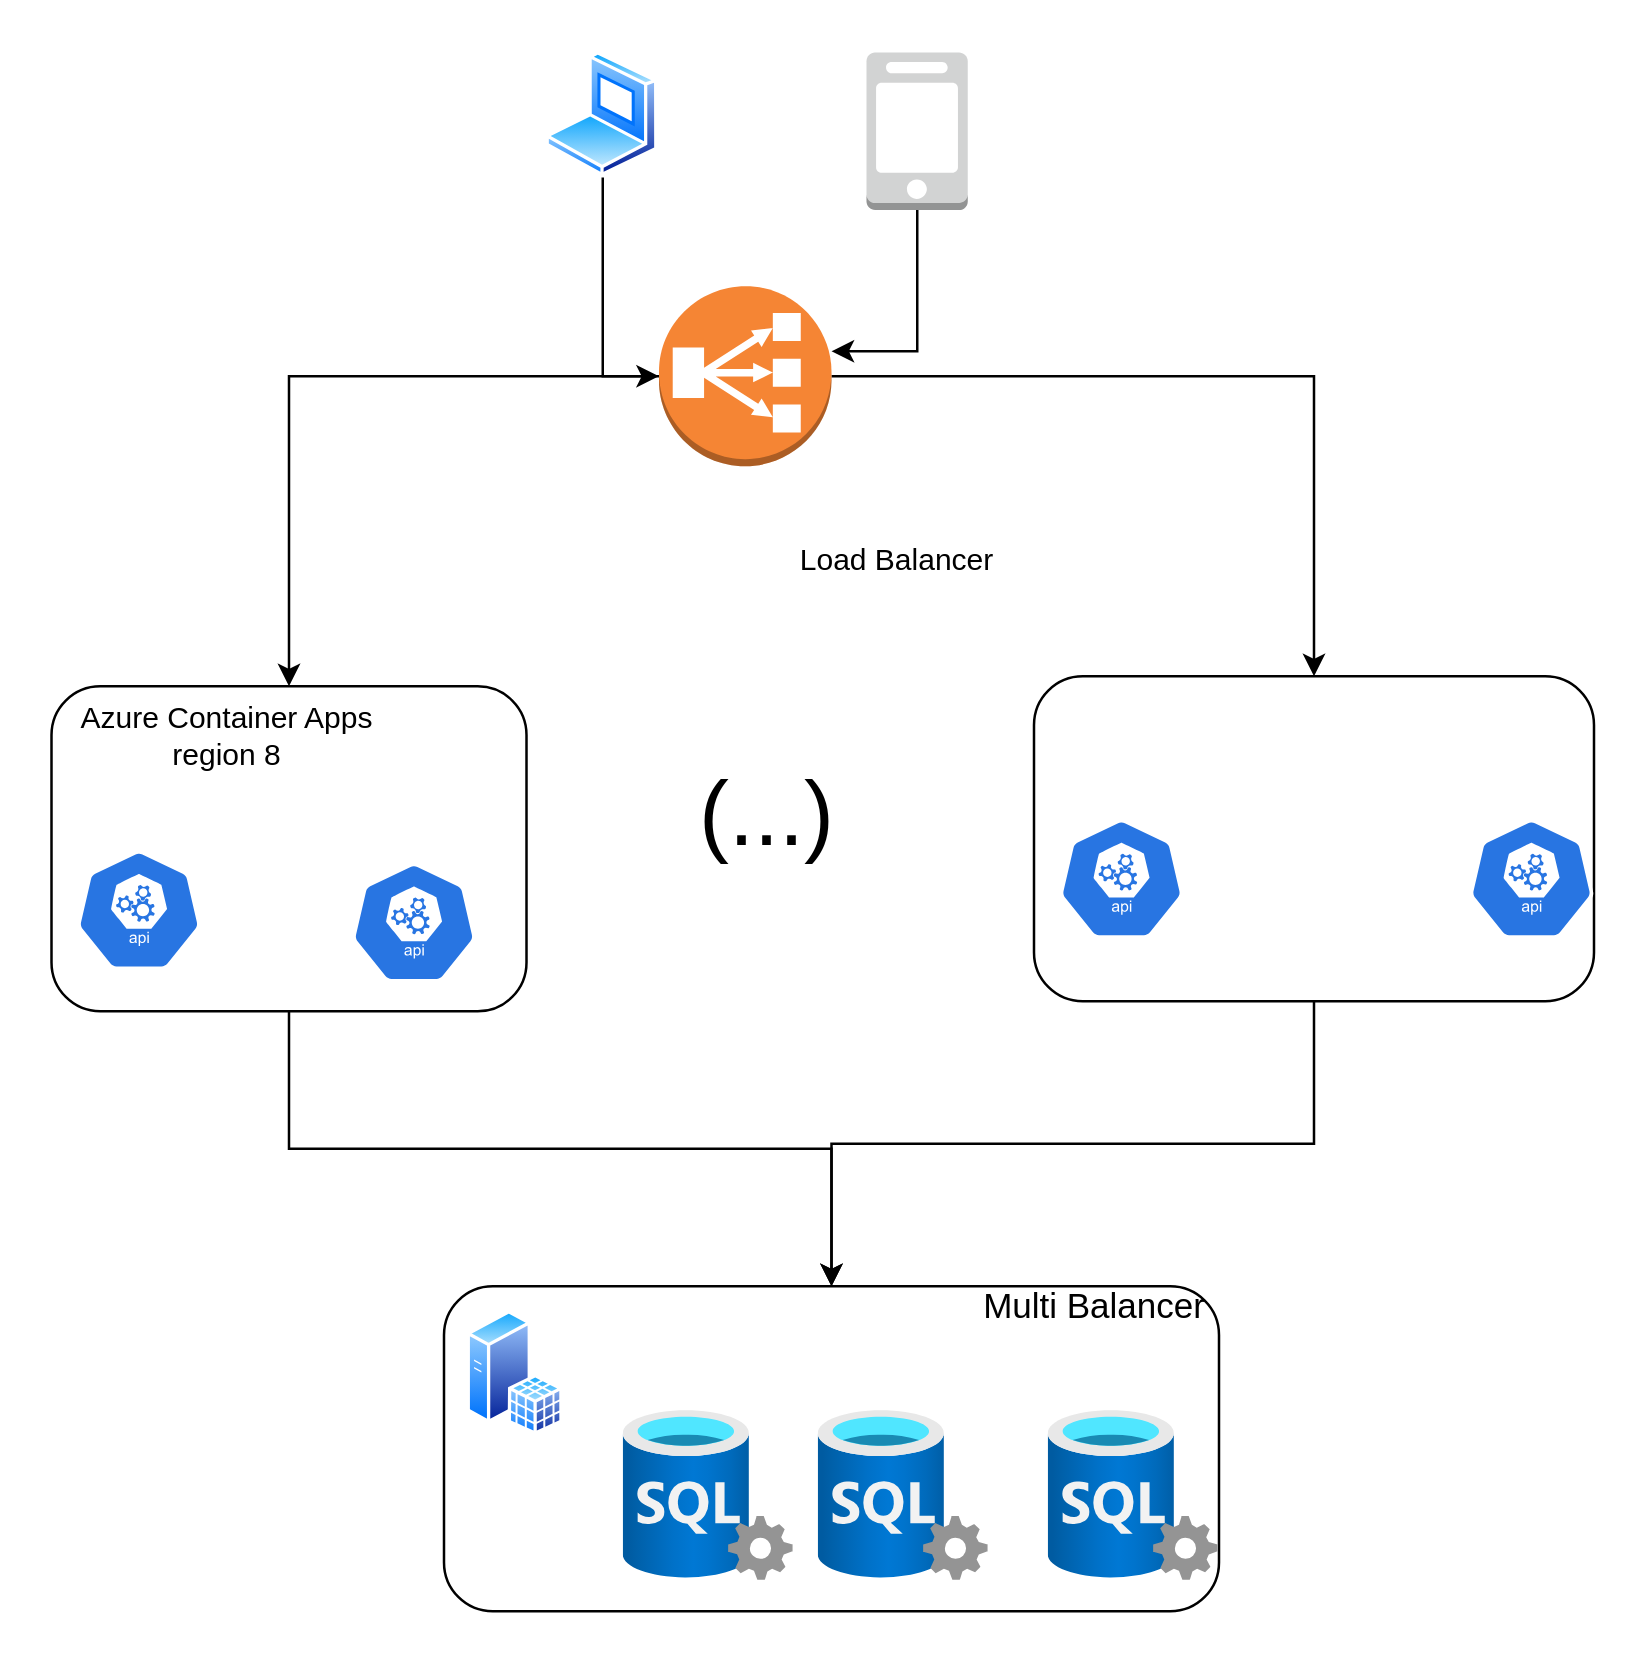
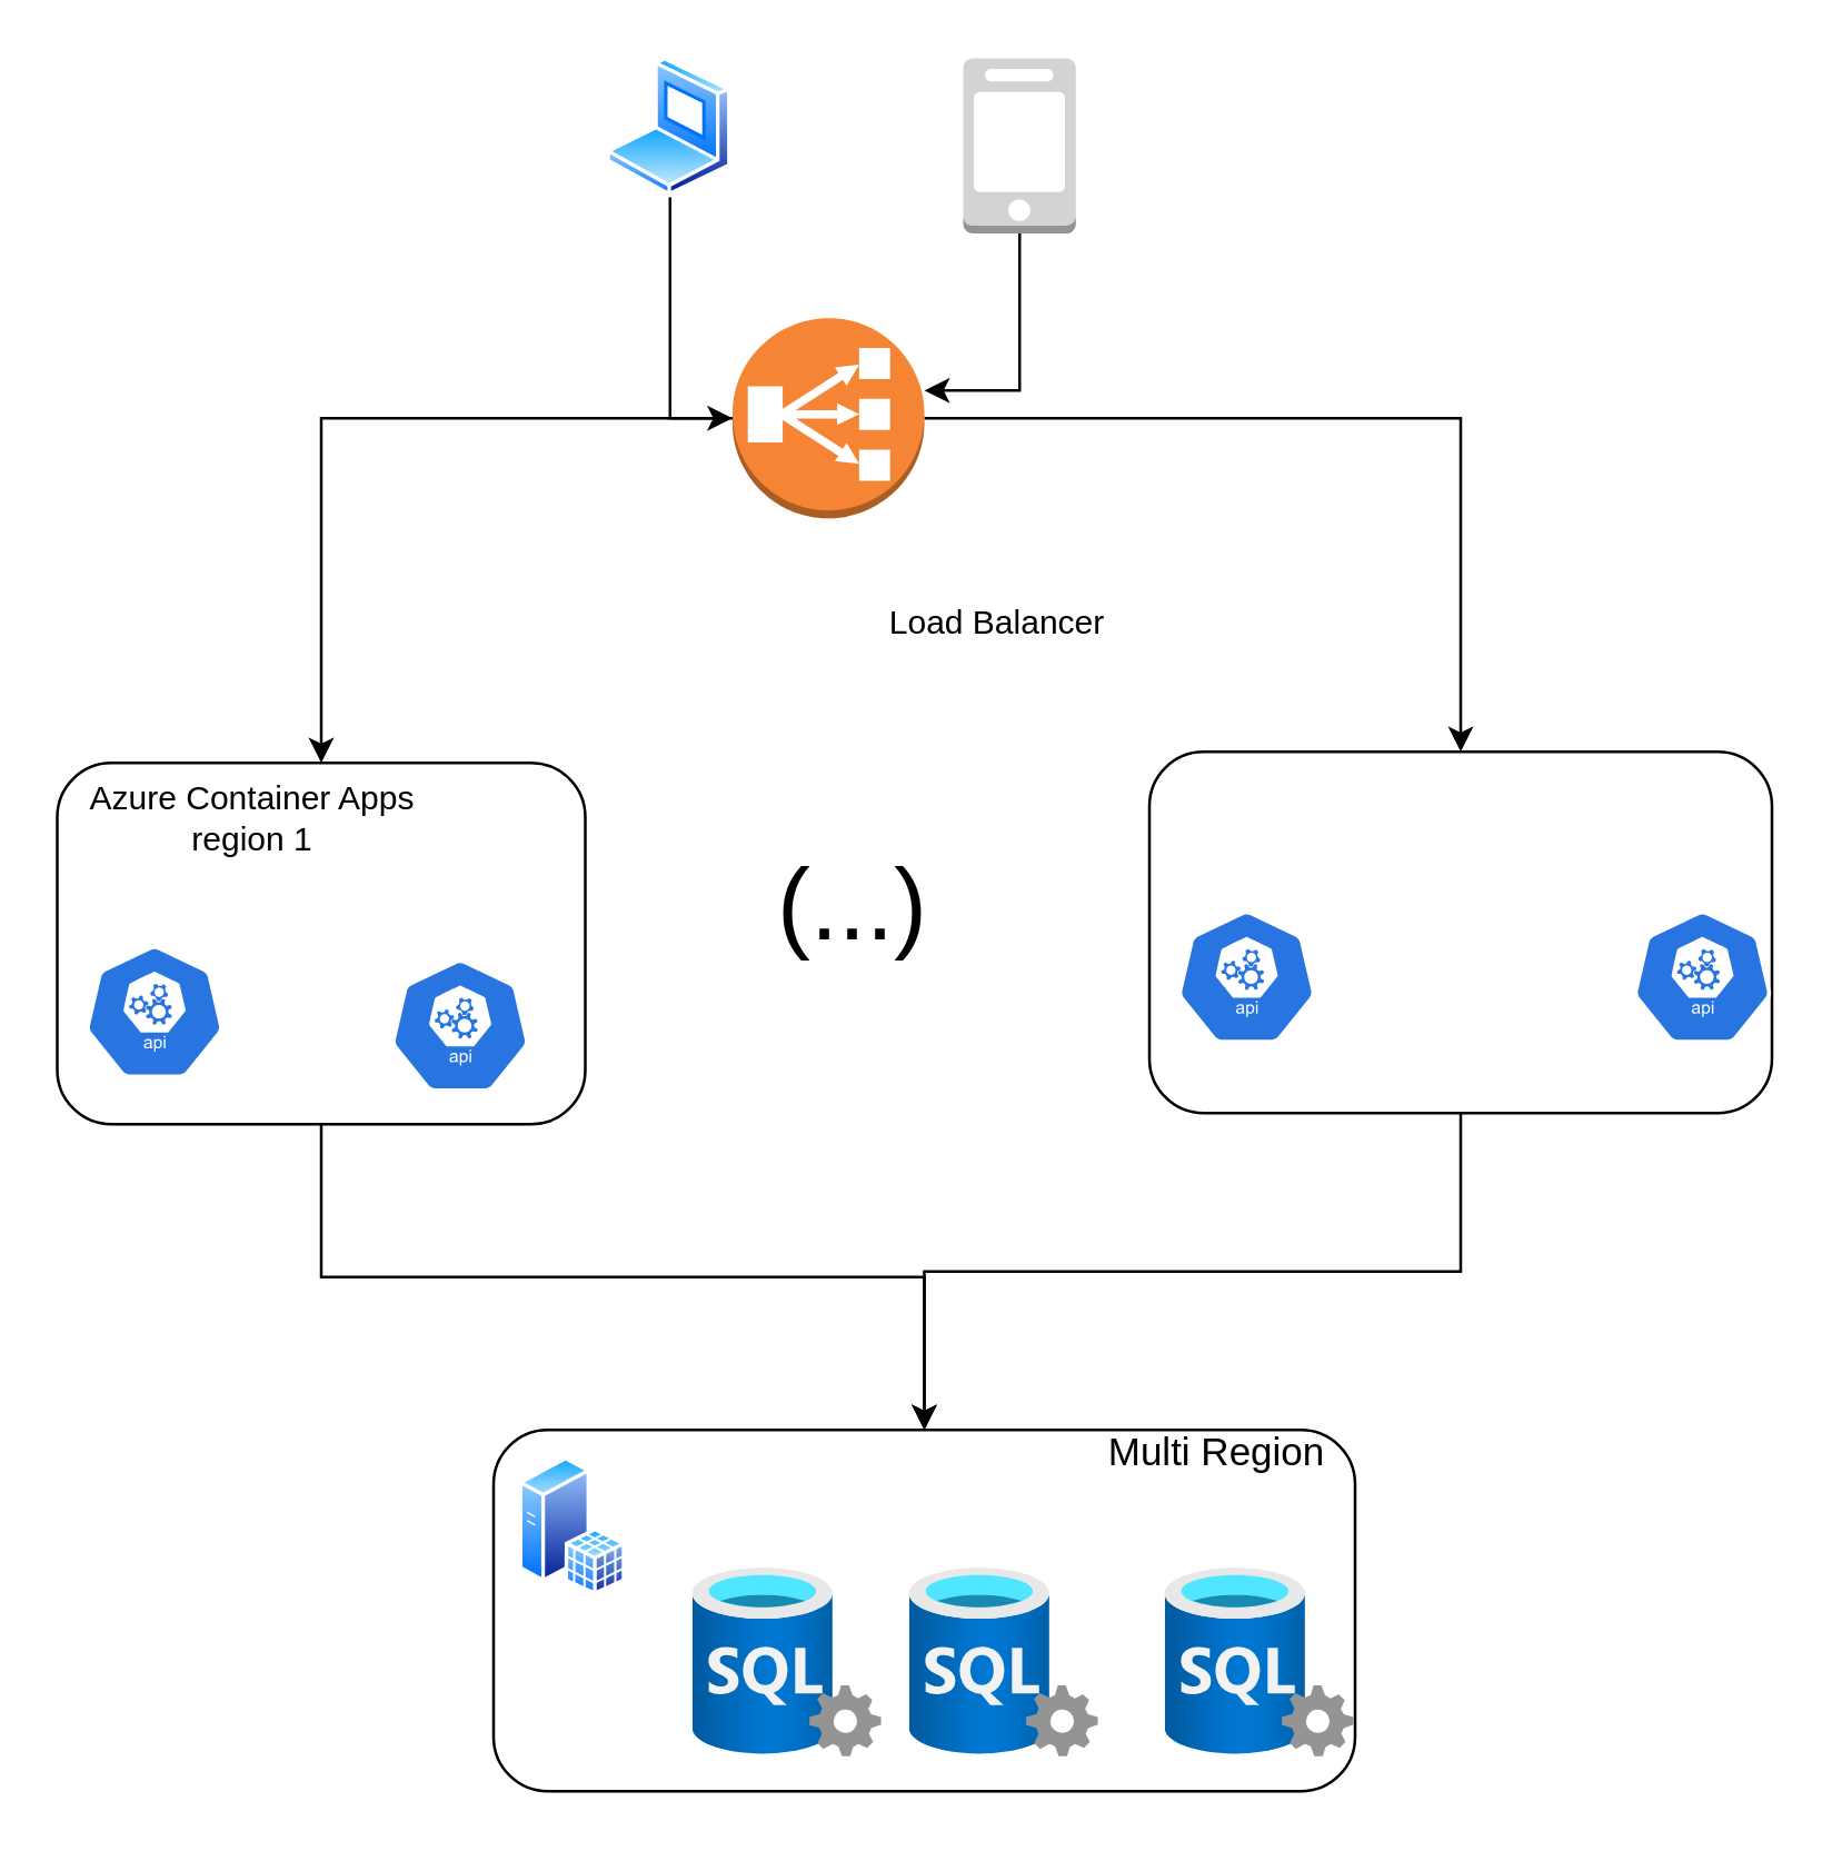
- <mxCell id="14" value="Azure Container Apps &lt;br&gt;region 8" style="text;html=1;align=center;verticalAlign=middle;resizable=0;points=[];autosize=1;strokeColor=none;fillColor=none;" vertex="1" parent="1"><mxGeometry x="20" y="274" width="140" height="40" as="geometry" /></mxCell>
+ <mxCell id="14" value="Azure Container Apps &lt;br&gt;region 1" style="text;html=1;align=center;verticalAlign=middle;resizable=0;points=[];autosize=1;strokeColor=none;fillColor=none;" vertex="1" parent="1"><mxGeometry x="20" y="274" width="140" height="40" as="geometry" /></mxCell>
- <mxCell id="26" value="&lt;font style=&quot;font-size: 14px;&quot;&gt;Multi Balancer&lt;/font&gt;" style="text;html=1;align=center;verticalAlign=middle;resizable=0;points=[];autosize=1;strokeColor=none;fillColor=none;fontSize=36;" vertex="1" parent="1"><mxGeometry x="386.5" y="484" width="100" height="60" as="geometry" /></mxCell>
+ <mxCell id="26" value="&lt;font style=&quot;font-size: 14px;&quot;&gt;Multi Region&lt;/font&gt;" style="text;html=1;align=center;verticalAlign=middle;resizable=0;points=[];autosize=1;strokeColor=none;fillColor=none;fontSize=36;" vertex="1" parent="1"><mxGeometry x="386.5" y="484" width="100" height="60" as="geometry" /></mxCell>
